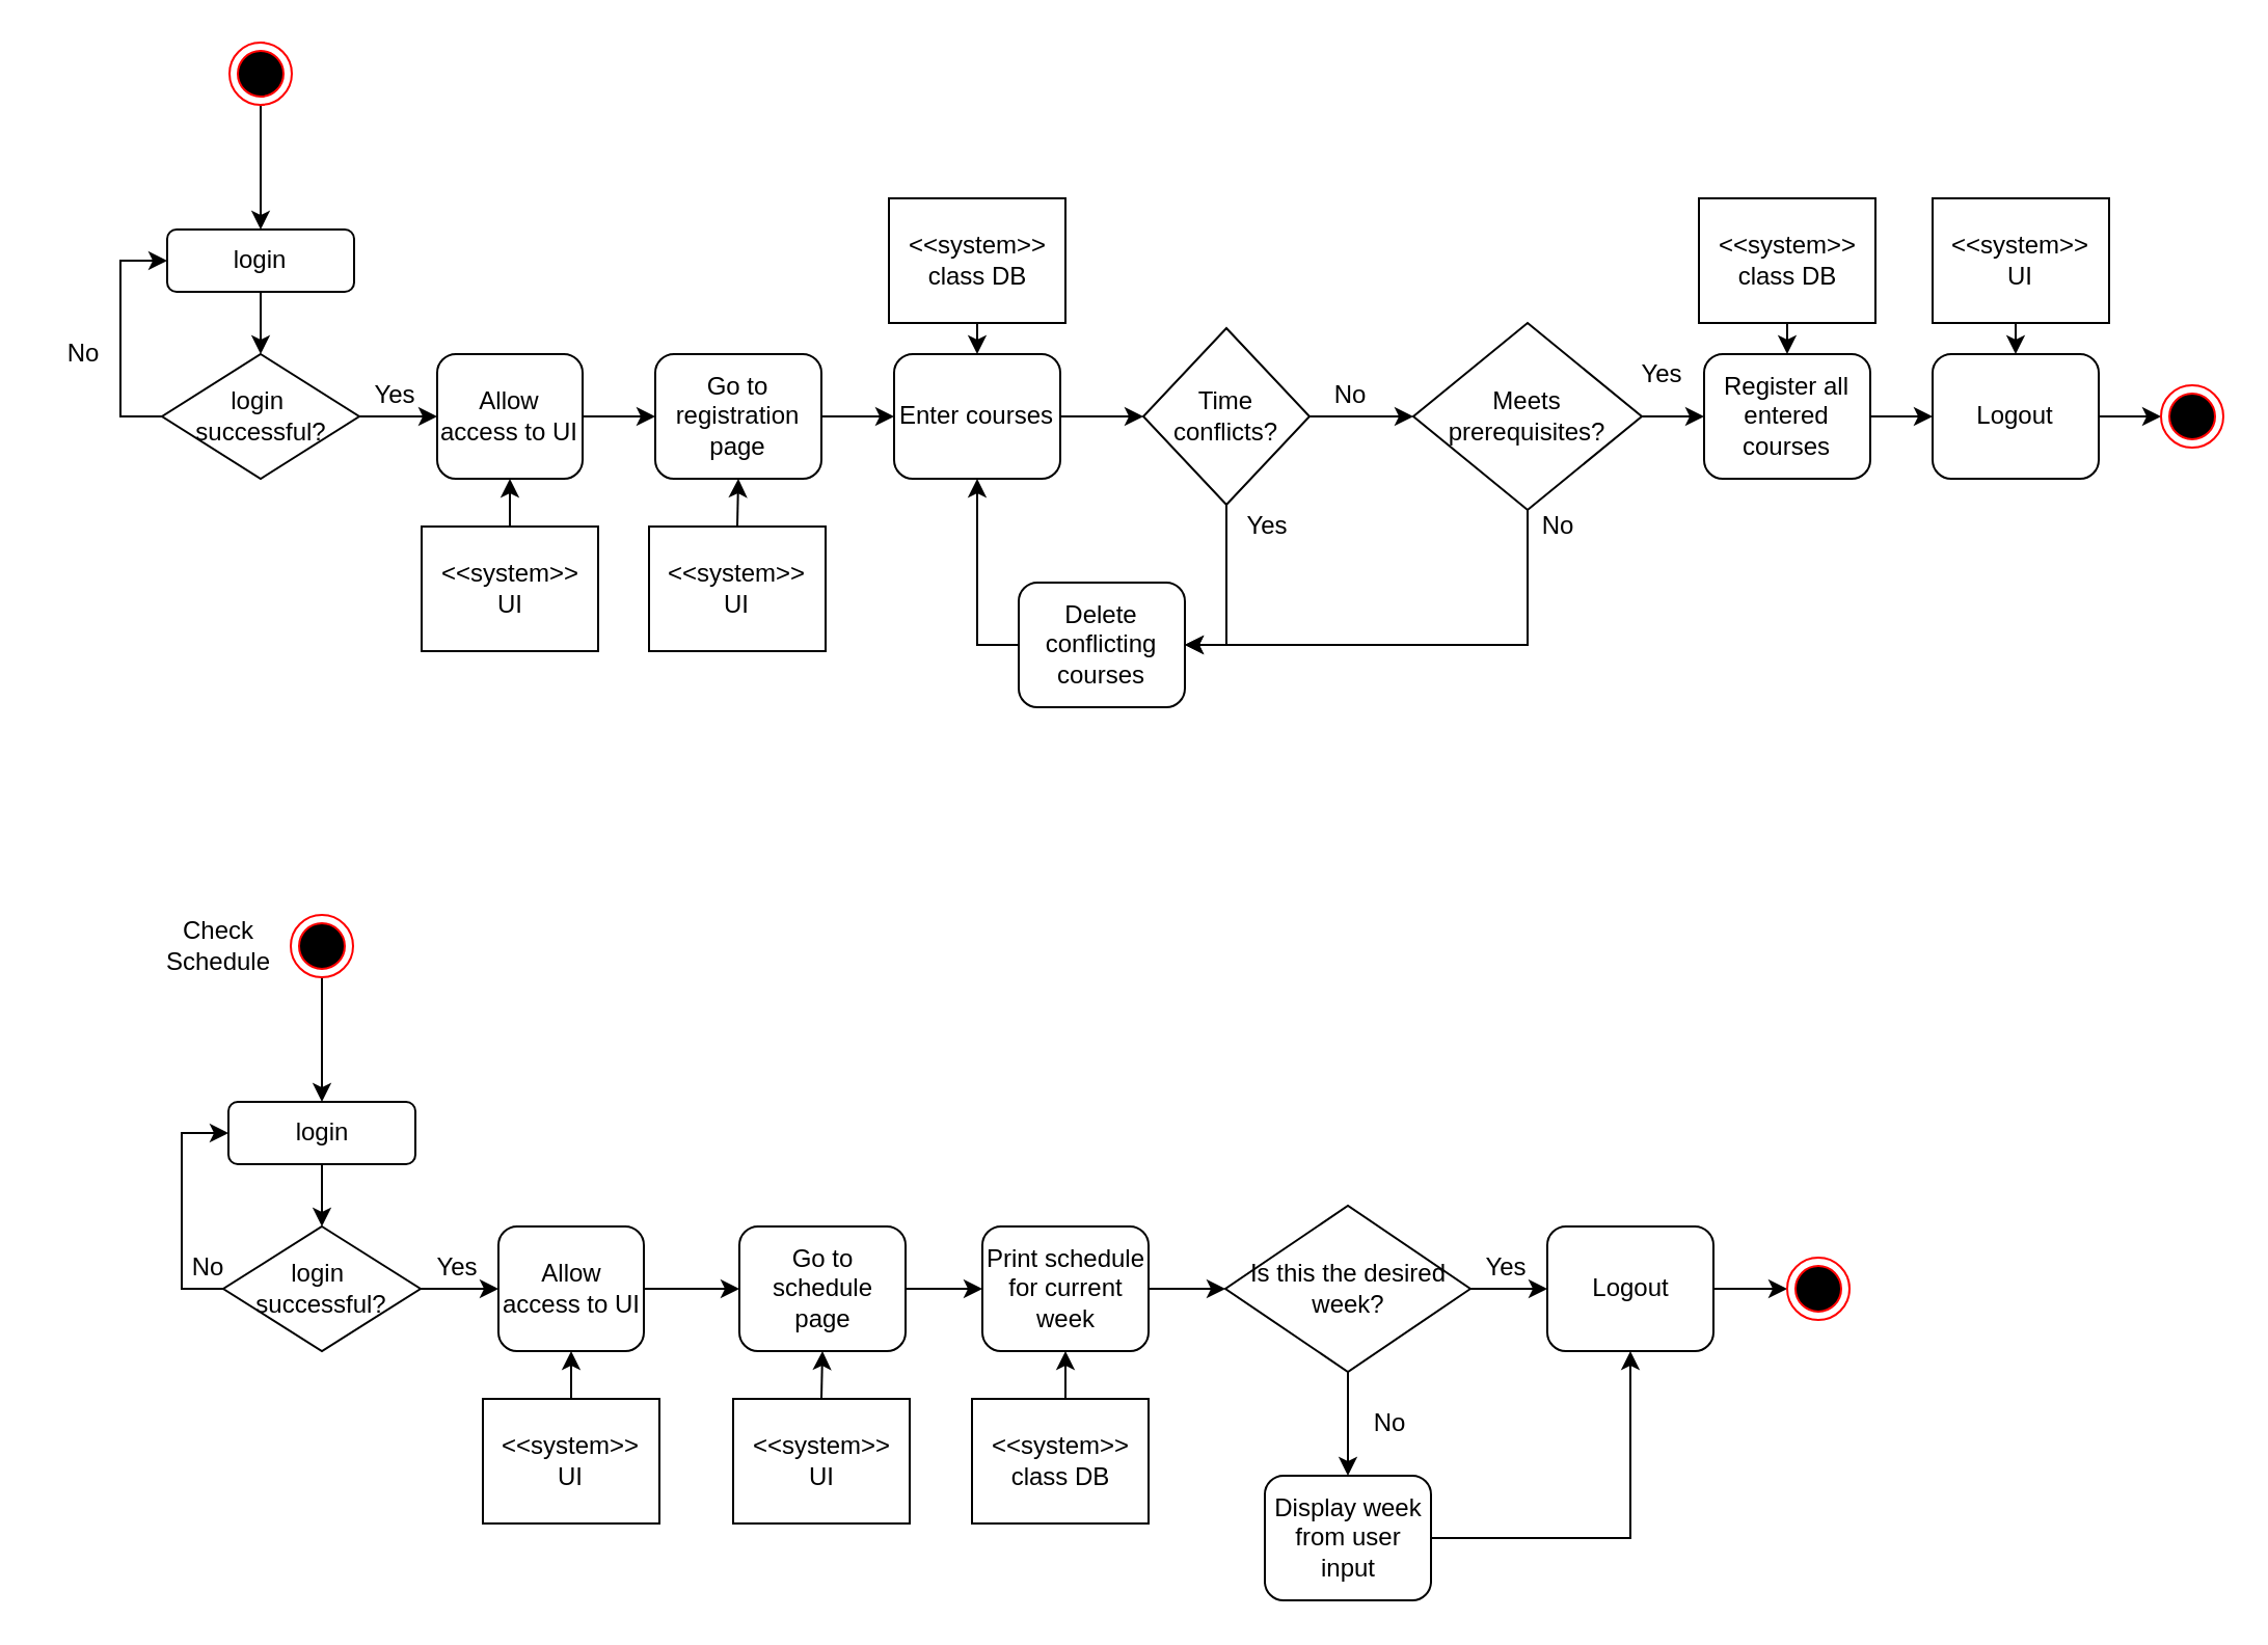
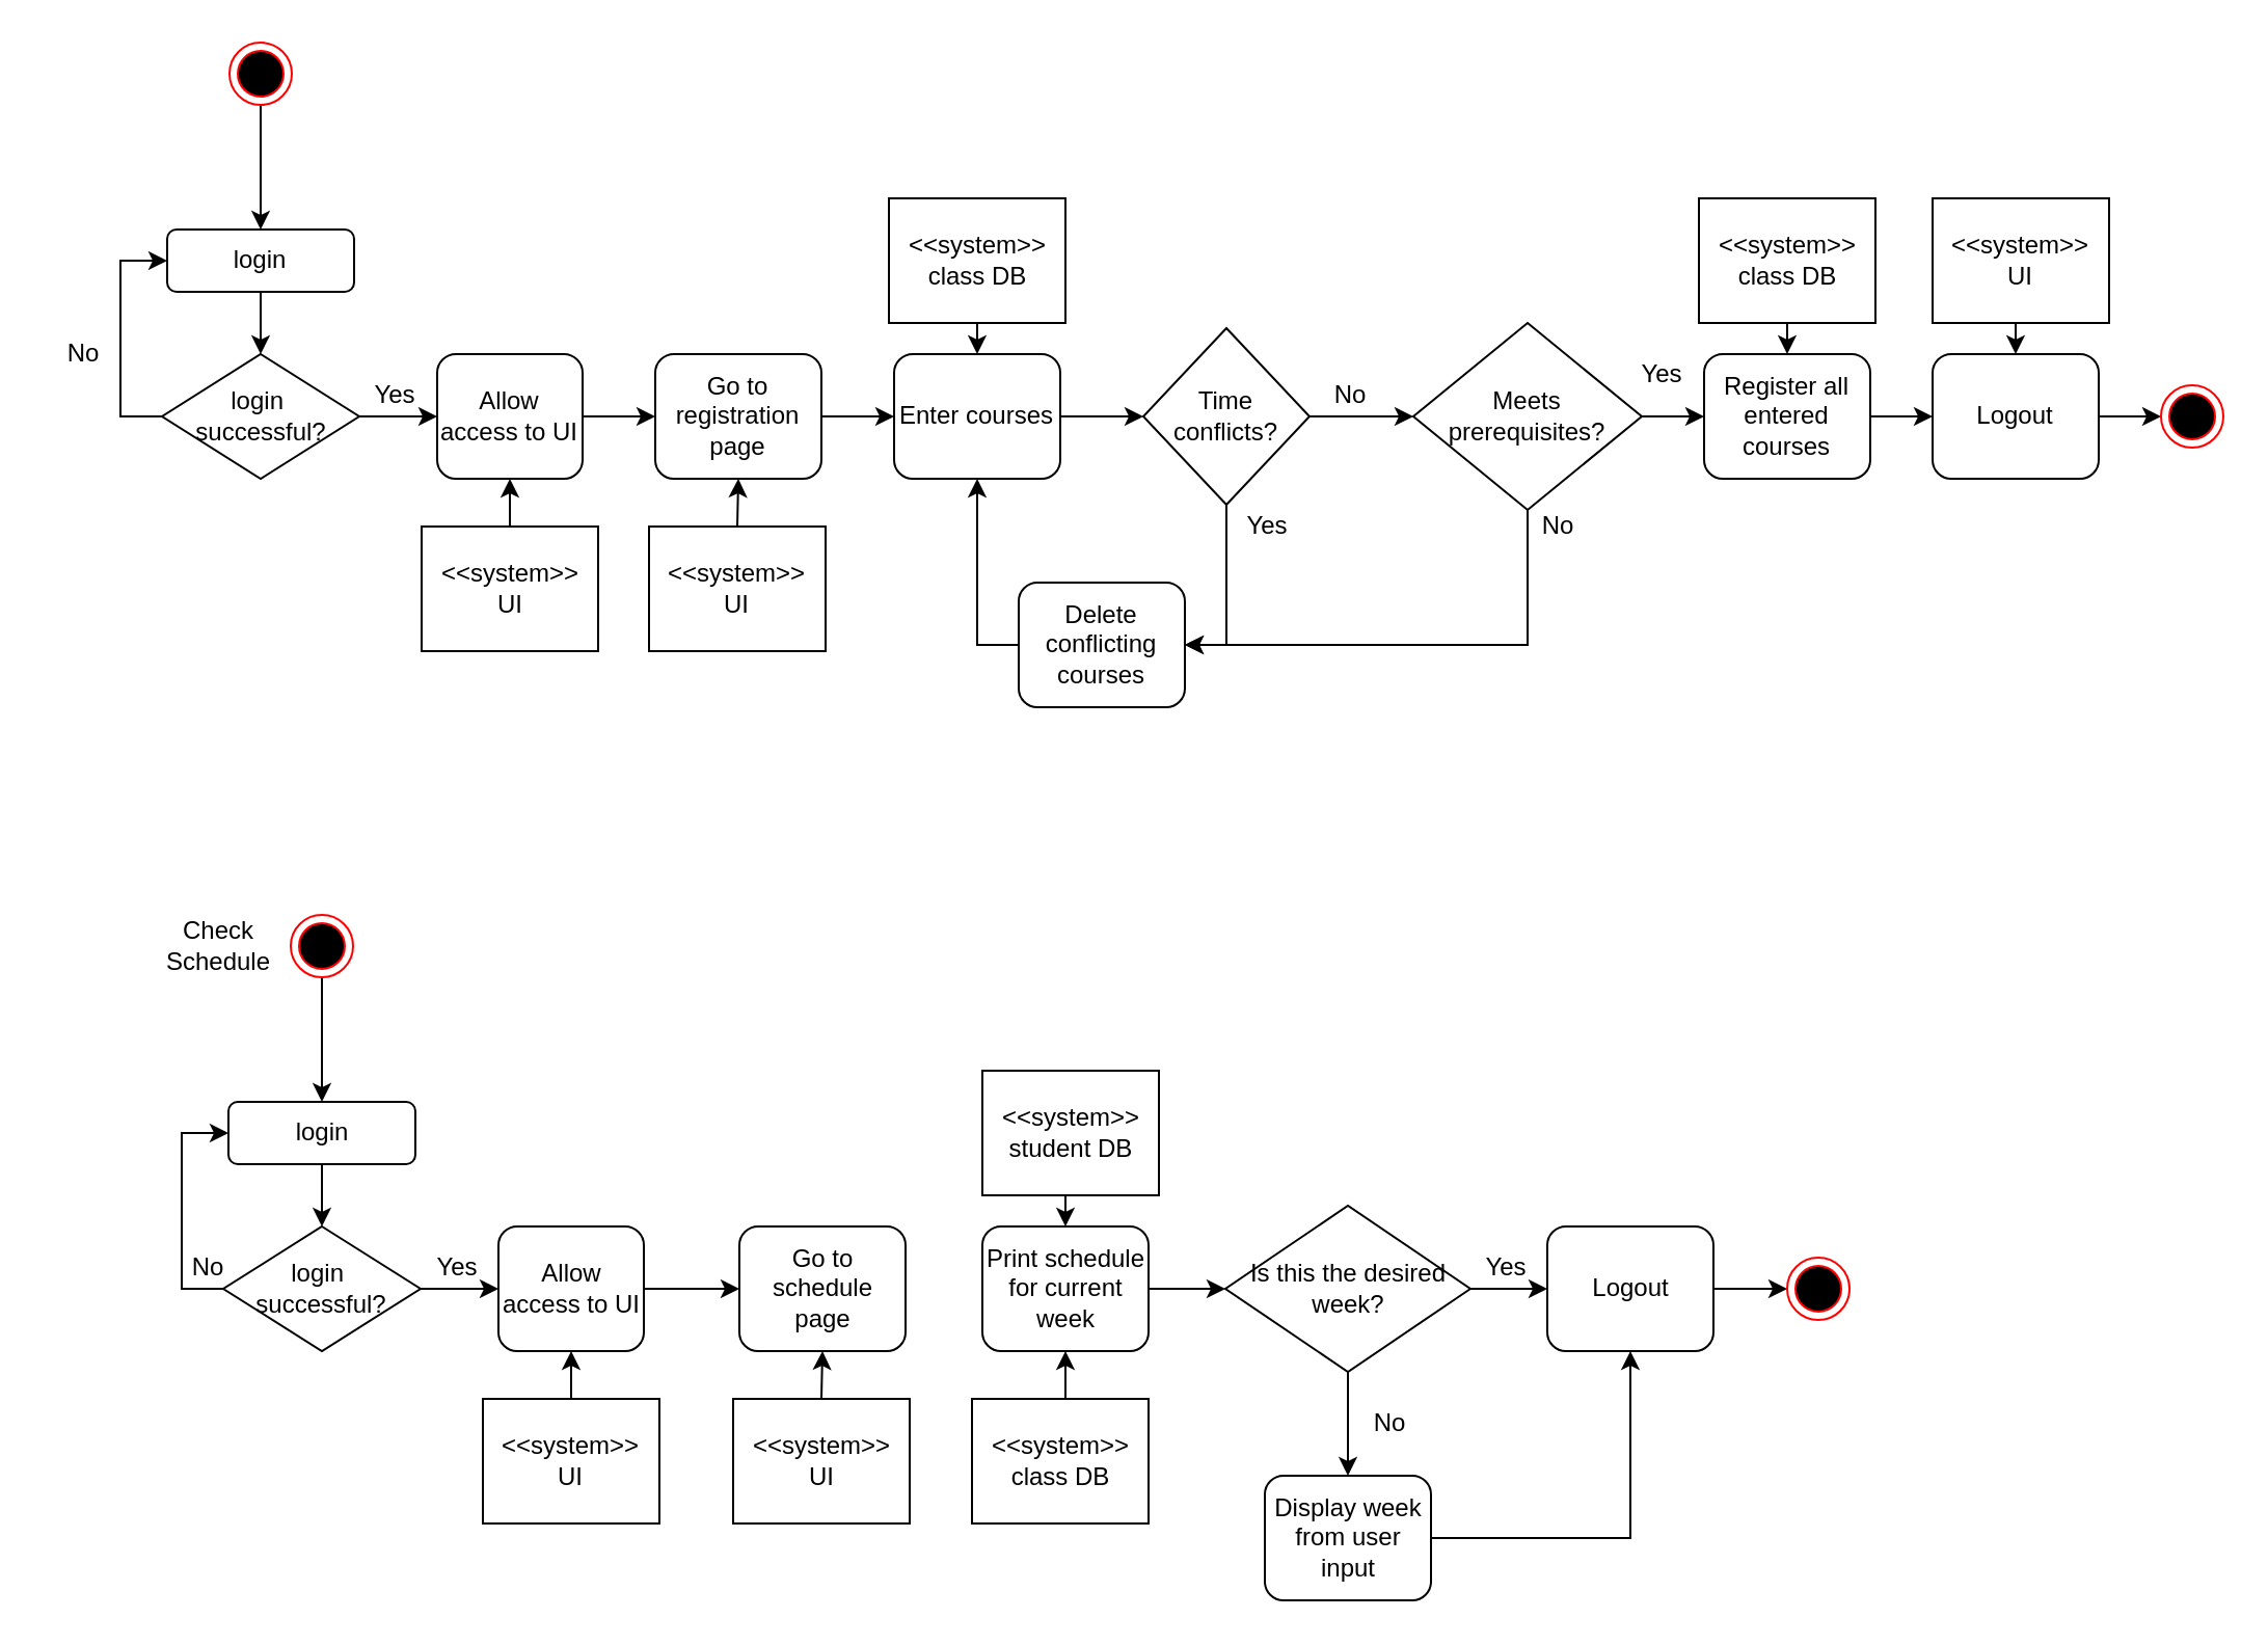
+ <mxCell id="67" value="&amp;lt;&amp;lt;system&amp;gt;&amp;gt;&lt;br&gt;student DB&lt;br&gt;" style="rounded=0;whiteSpace=wrap;html=1;" vertex="1" parent="1"><mxGeometry x="472.5" y="515" width="85" height="60" as="geometry" /></mxCell>
+ <mxCell id="66" style="edgeStyle=orthogonalEdgeStyle;rounded=0;orthogonalLoop=1;jettySize=auto;html=1;exitX=0.5;exitY=1;exitDx=0;exitDy=0;entryX=0.5;entryY=0;entryDx=0;entryDy=0;" edge="1" parent="1" source="67" target="63"><mxGeometry relative="1" as="geometry" /></mxCell>
- <mxCell id="58" style="edgeStyle=orthogonalEdgeStyle;rounded=0;orthogonalLoop=1;jettySize=auto;html=1;exitX=1;exitY=0.5;exitDx=0;exitDy=0;entryX=0;entryY=0.5;entryDx=0;entryDy=0;" edge="1" parent="1" source="59" target="63"><mxGeometry relative="1" as="geometry" /></mxCell>
